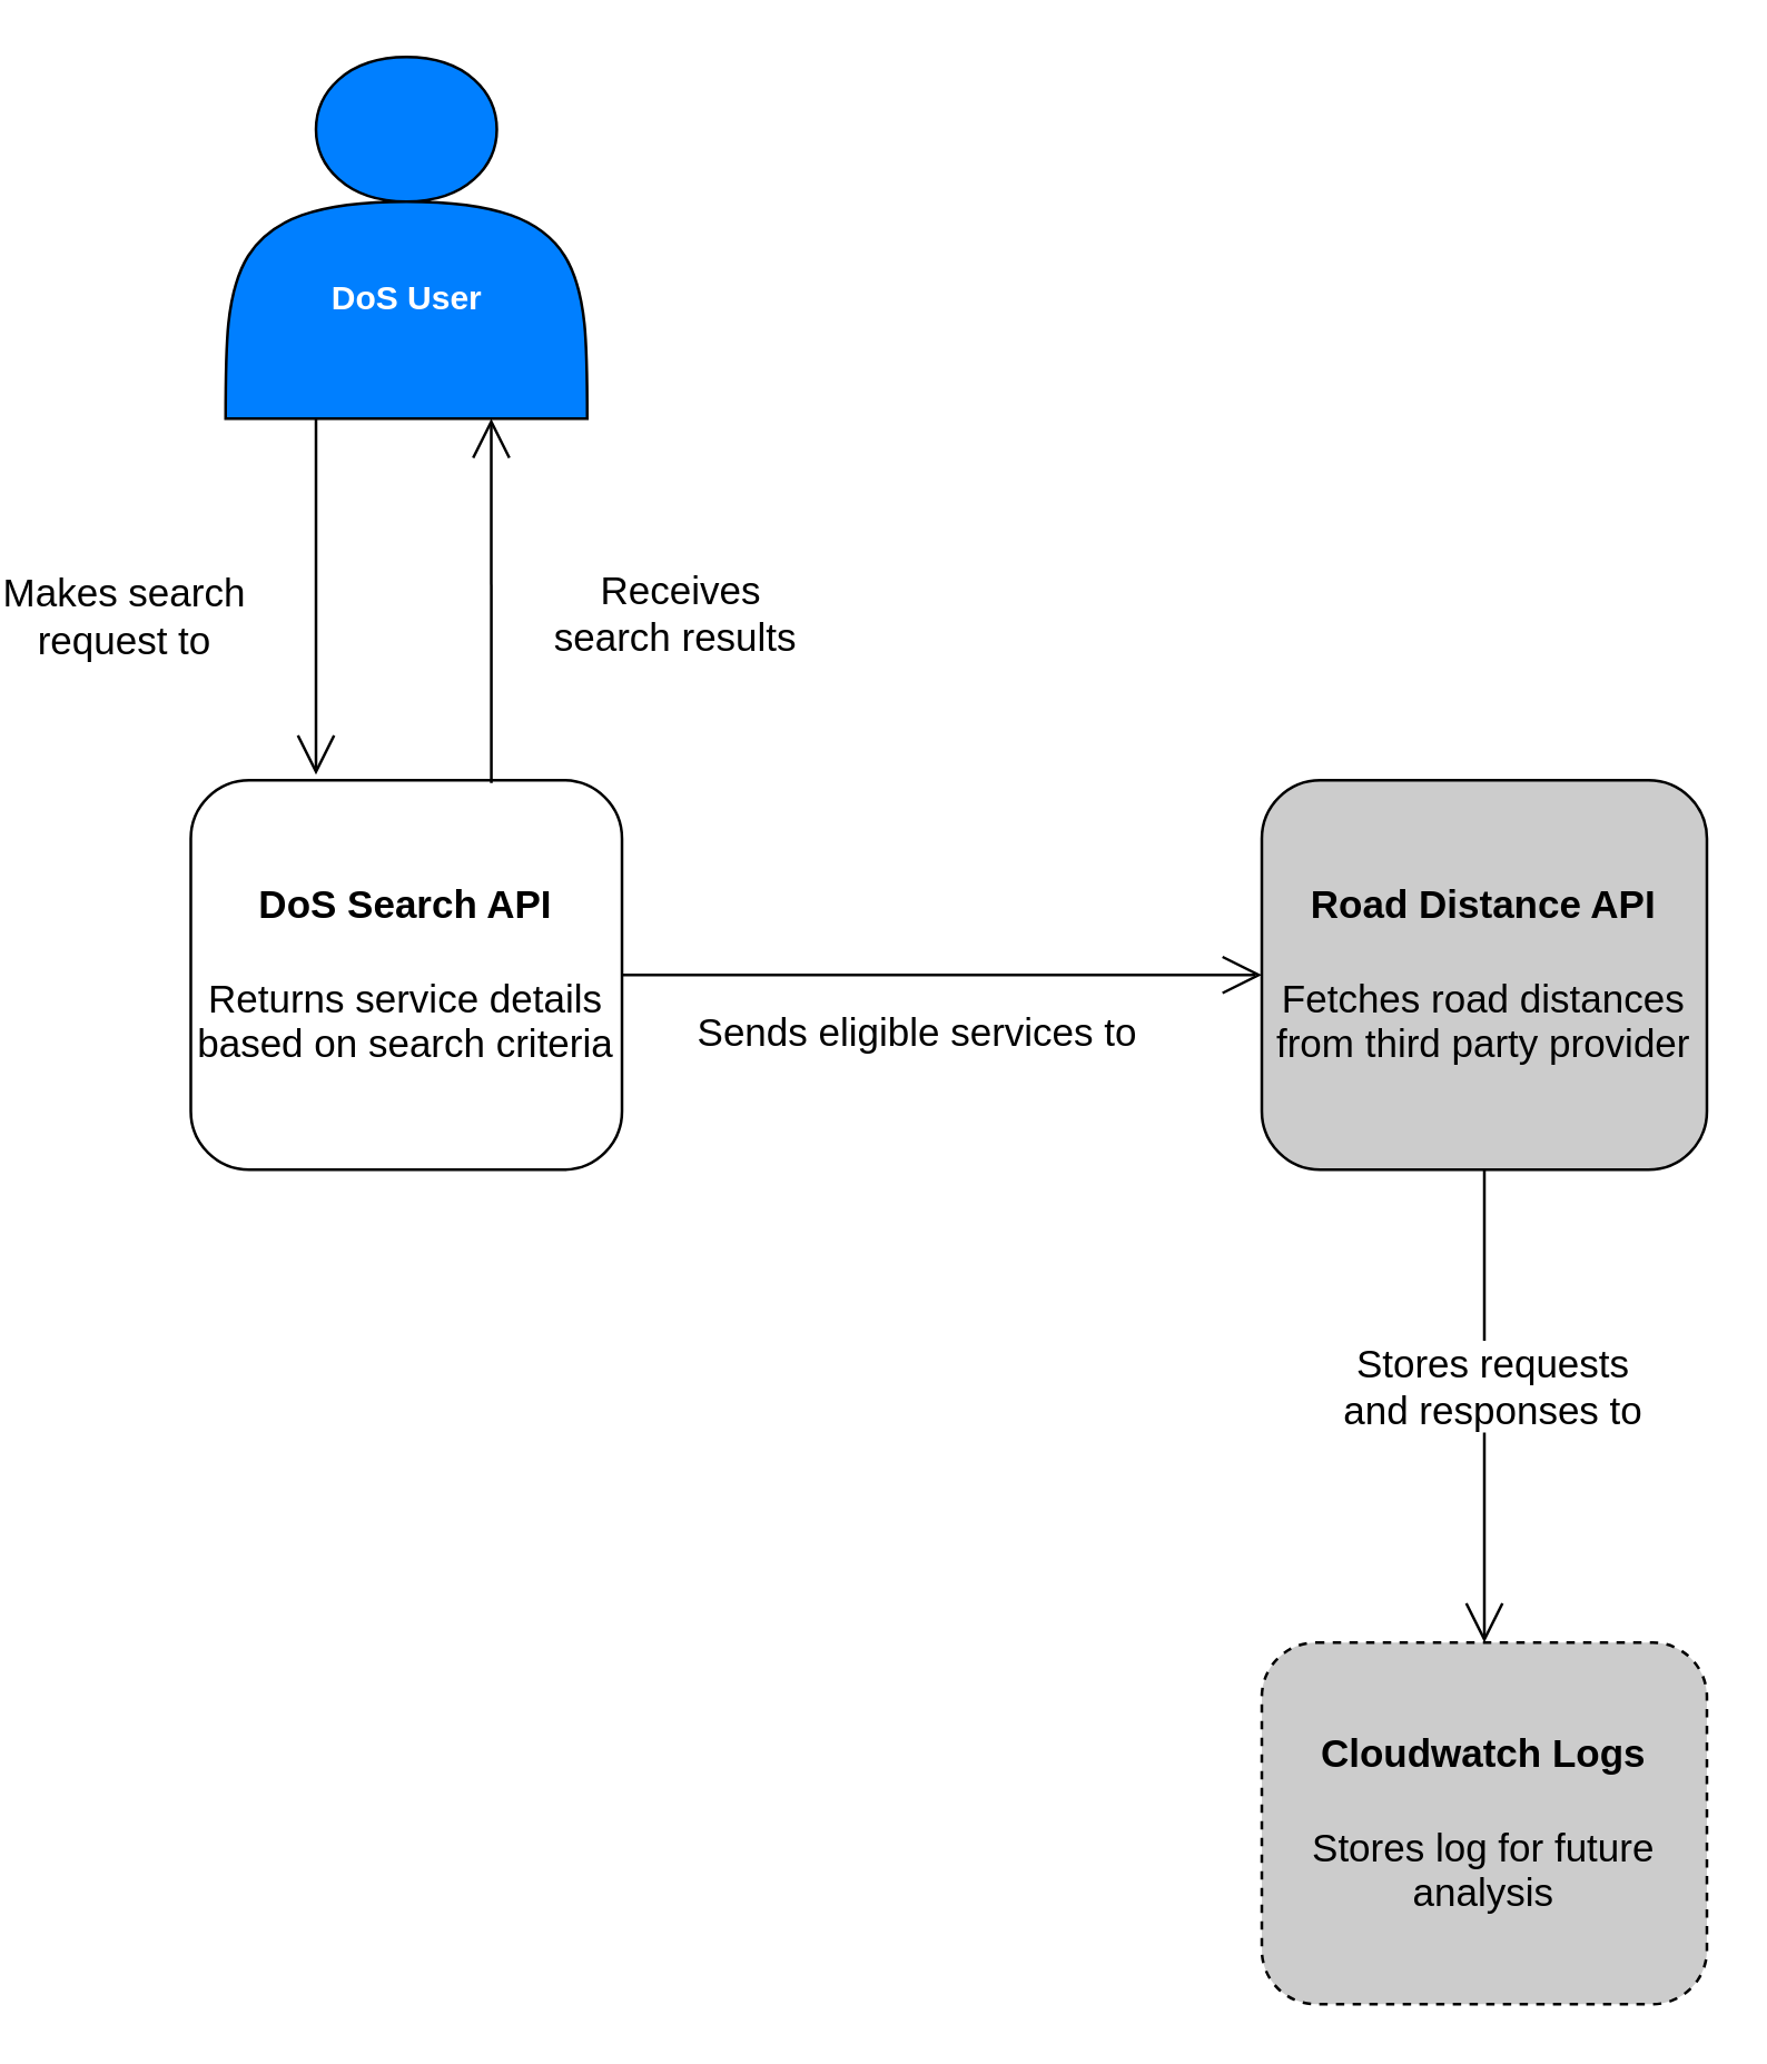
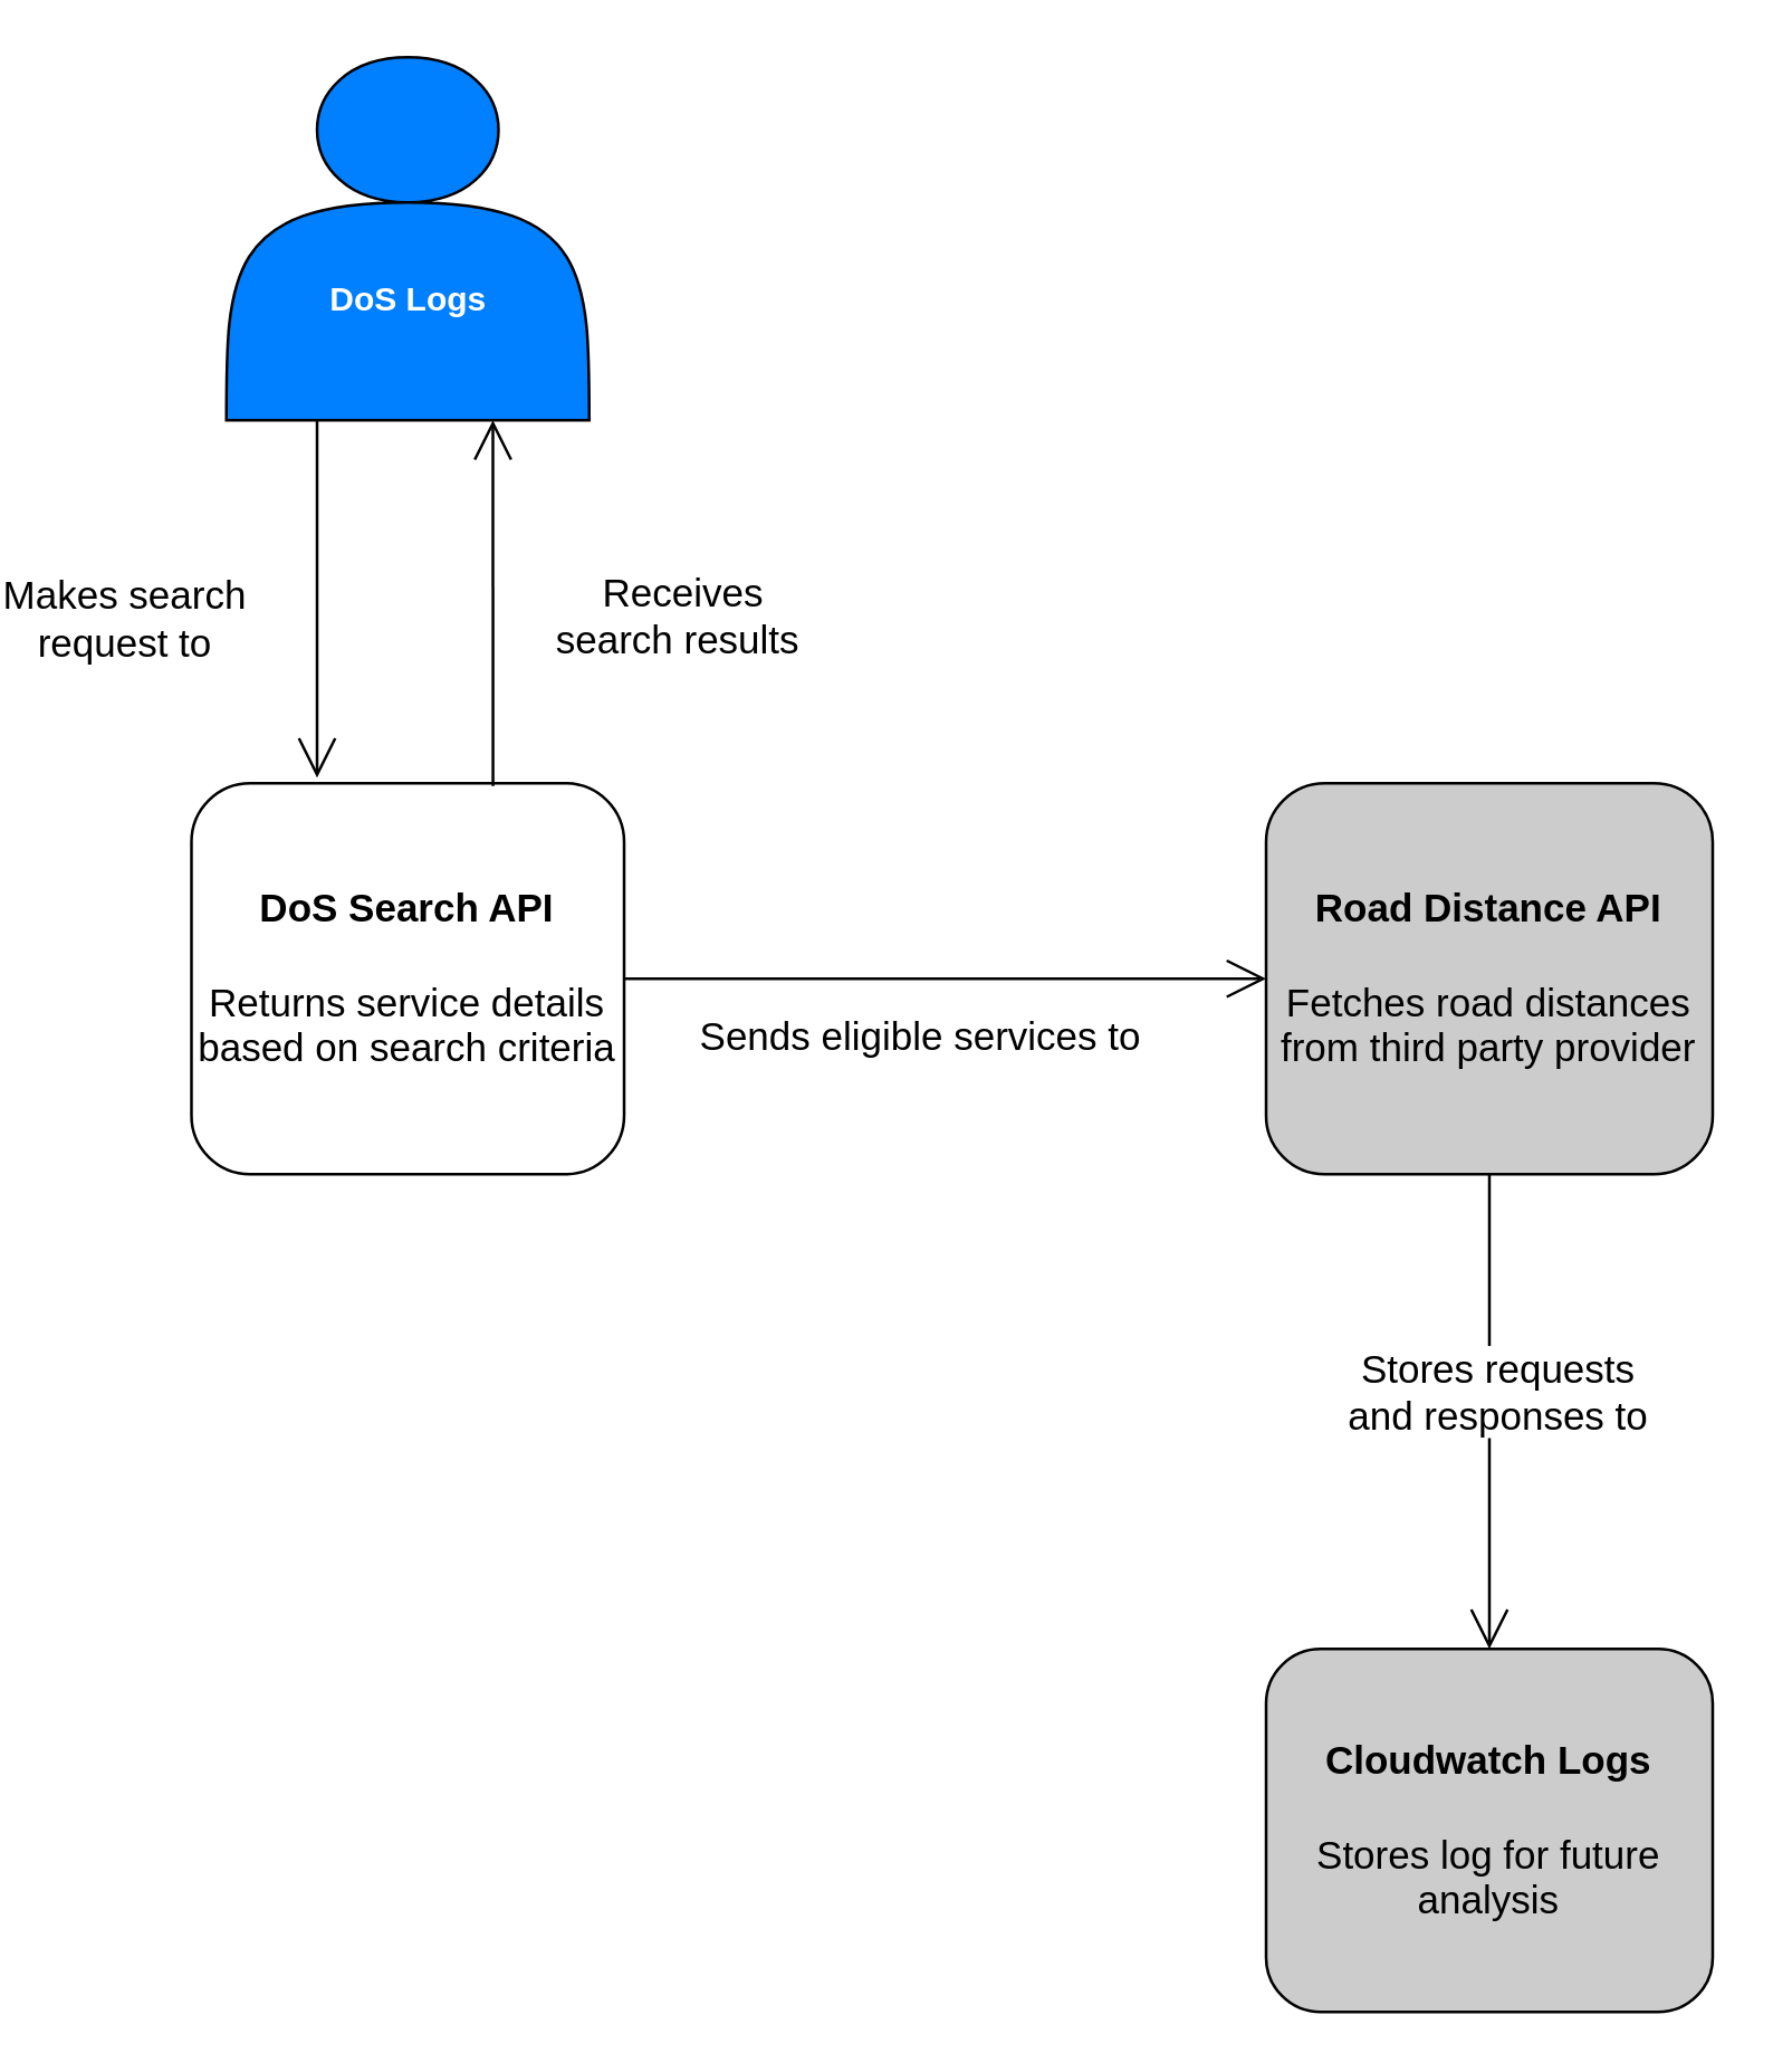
- <mxCell id="2" value="&lt;b&gt;&lt;br&gt;&lt;br&gt;&lt;br&gt;&lt;font color=&quot;#ffffff&quot;&gt;&lt;br&gt;DoS User&lt;br&gt;&lt;br&gt;&lt;/font&gt;&lt;/b&gt;" style="shape=actor;whiteSpace=wrap;html=1;fillColor=#007FFF;" vertex="1" parent="1"><mxGeometry x="32.5" y="20" width="130" height="130" as="geometry" /></mxCell>
+ <mxCell id="2" value="&lt;b&gt;&lt;br&gt;&lt;br&gt;&lt;br&gt;&lt;font color=&quot;#ffffff&quot;&gt;&lt;br&gt;DoS Logs&lt;br&gt;&lt;br&gt;&lt;/font&gt;&lt;/b&gt;" style="shape=actor;whiteSpace=wrap;html=1;fillColor=#007FFF;" vertex="1" parent="1"><mxGeometry x="32.5" y="20" width="130" height="130" as="geometry" /></mxCell>
- <mxCell id="5" value="&lt;font style=&quot;font-size: 14px&quot;&gt;&lt;b&gt;Cloudwatch Logs&lt;br&gt;&lt;/b&gt;&lt;br&gt;Stores log for future analysis&lt;/font&gt;" style="rounded=1;whiteSpace=wrap;html=1;fillColor=#CCCCCC;dashed=1;" vertex="1" parent="1"><mxGeometry x="405" y="590" width="160" height="130" as="geometry" /></mxCell>
+ <mxCell id="5" value="&lt;font style=&quot;font-size: 14px&quot;&gt;&lt;b&gt;Cloudwatch Logs&lt;br&gt;&lt;/b&gt;&lt;br&gt;Stores log for future analysis&lt;/font&gt;" style="rounded=1;whiteSpace=wrap;html=1;fillColor=#CCCCCC;" vertex="1" parent="1"><mxGeometry x="405" y="590" width="160" height="130" as="geometry" /></mxCell>
